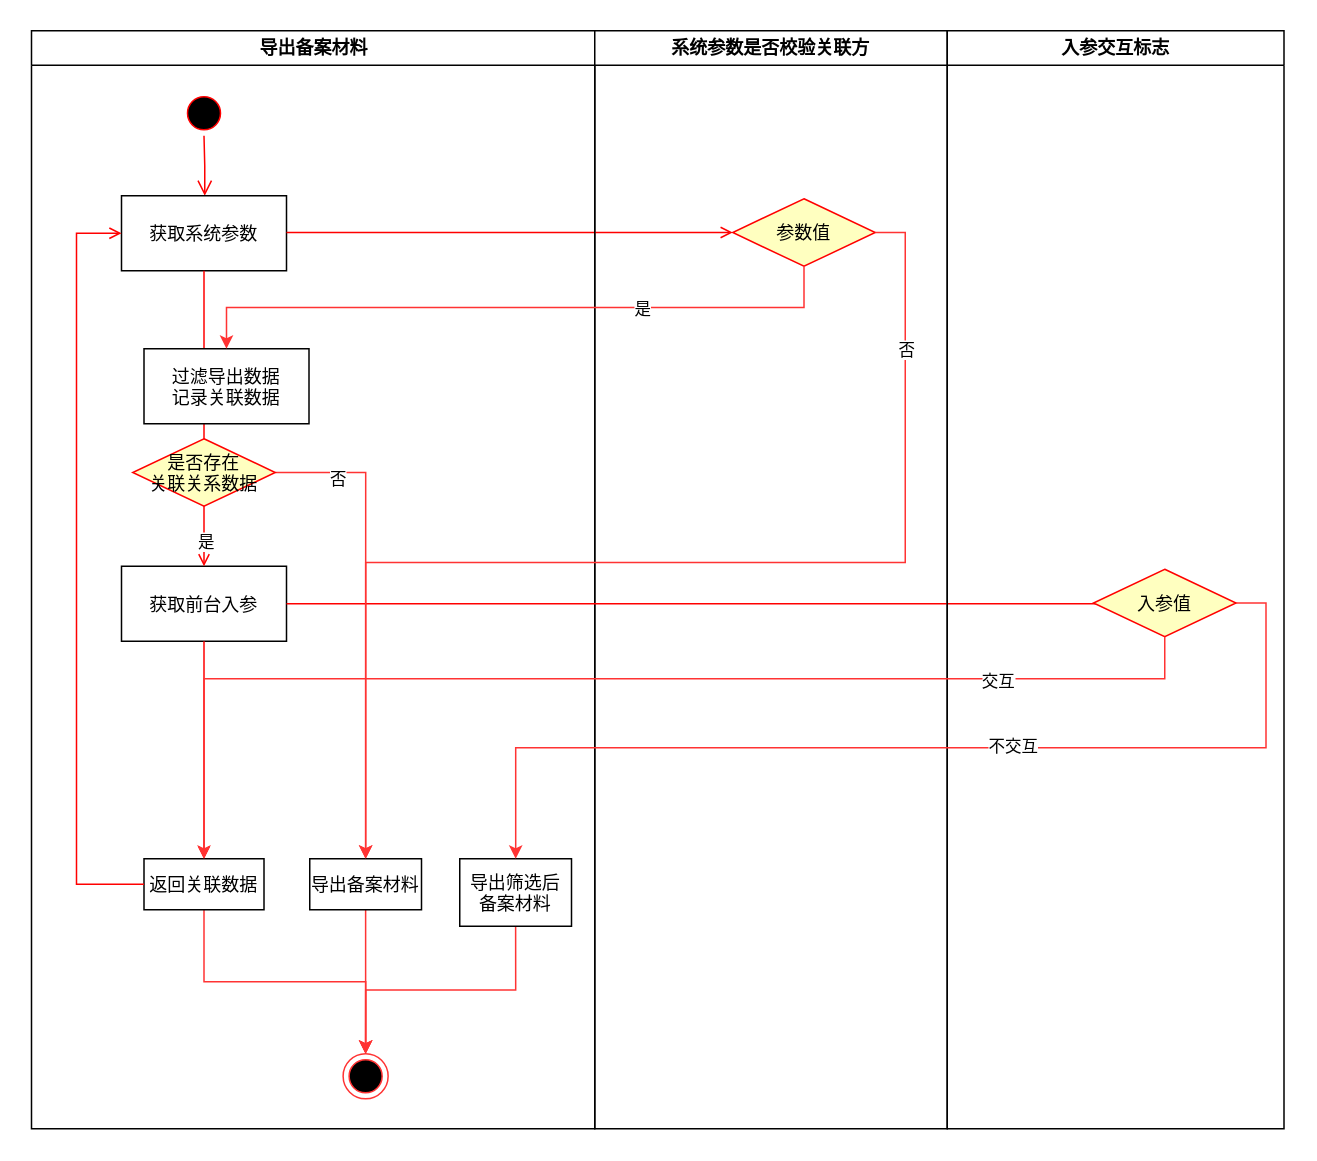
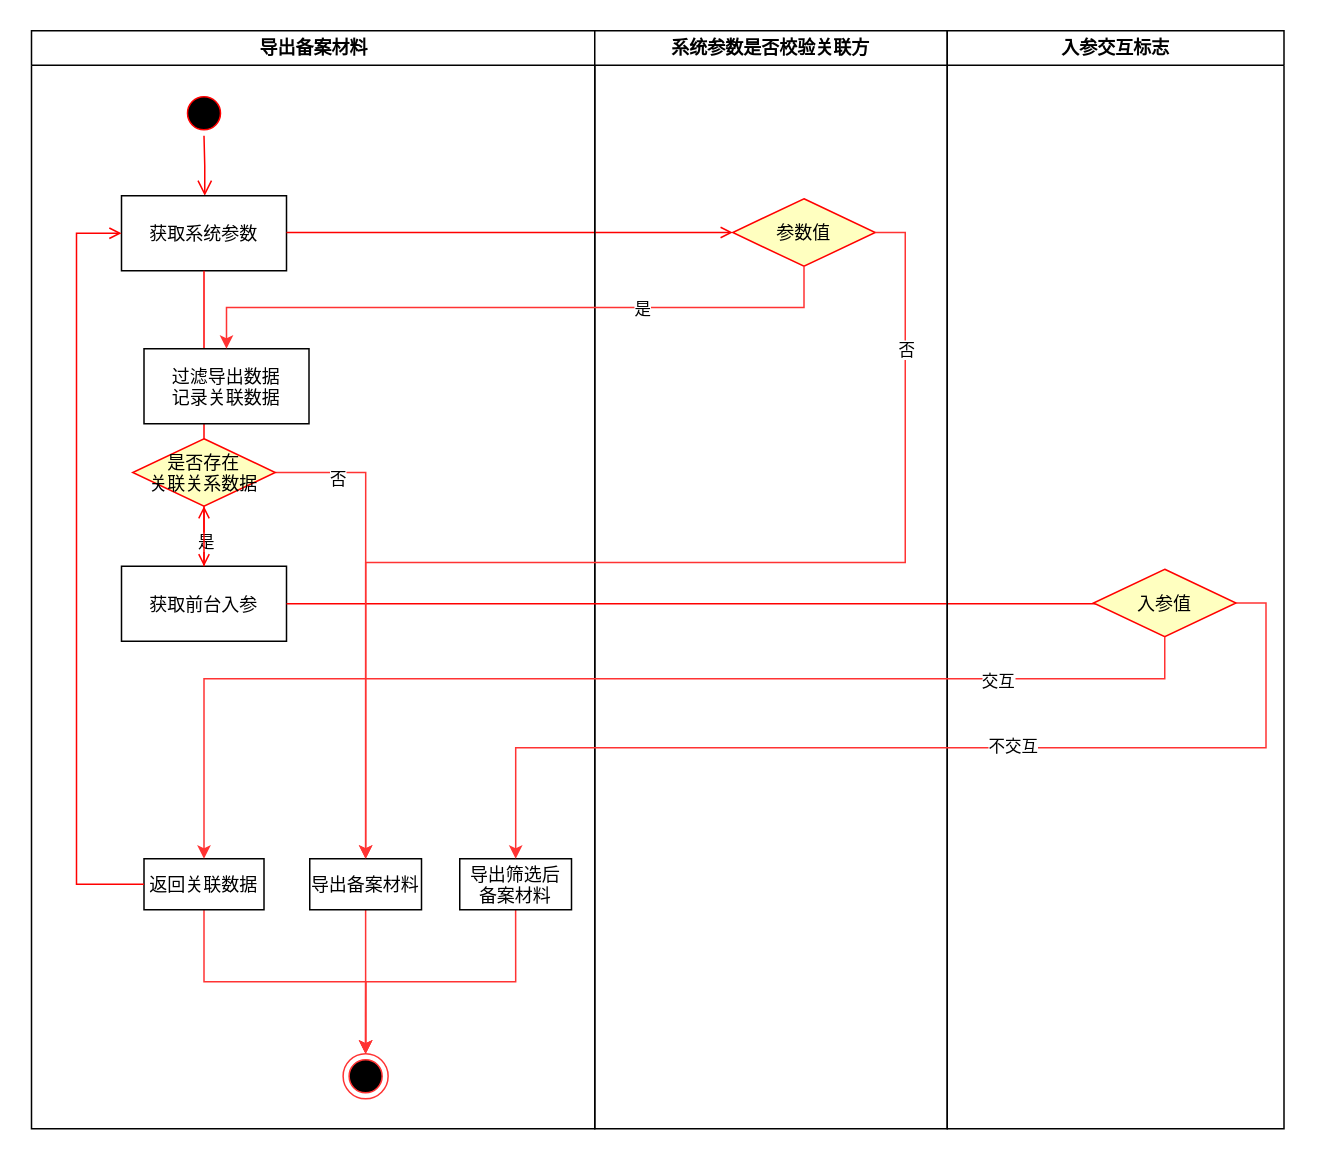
- <mxCell id="11" value="" style="endArrow=open;strokeColor=#FF0000;endFill=1;rounded=0" parent="2" source="6" target="10" edge="1"><mxGeometry relative="1" as="geometry" /></mxCell>
+ <mxCell id="11" value="" style="endArrow=open;strokeColor=#FF0000;endFill=1;rounded=0;" parent="2" source="6" target="18" edge="1"><mxGeometry relative="1" as="geometry" /></mxCell>
- <mxCell id="22" value="导出筛选后&#10;备案材料" style="" vertex="1" parent="2"><mxGeometry x="285.5" y="552" width="74.5" height="45" as="geometry" /></mxCell>
+ <mxCell id="22" value="导出筛选后&#10;备案材料" style="" vertex="1" parent="2"><mxGeometry x="285.5" y="552" width="74.5" height="34" as="geometry" /></mxCell>
